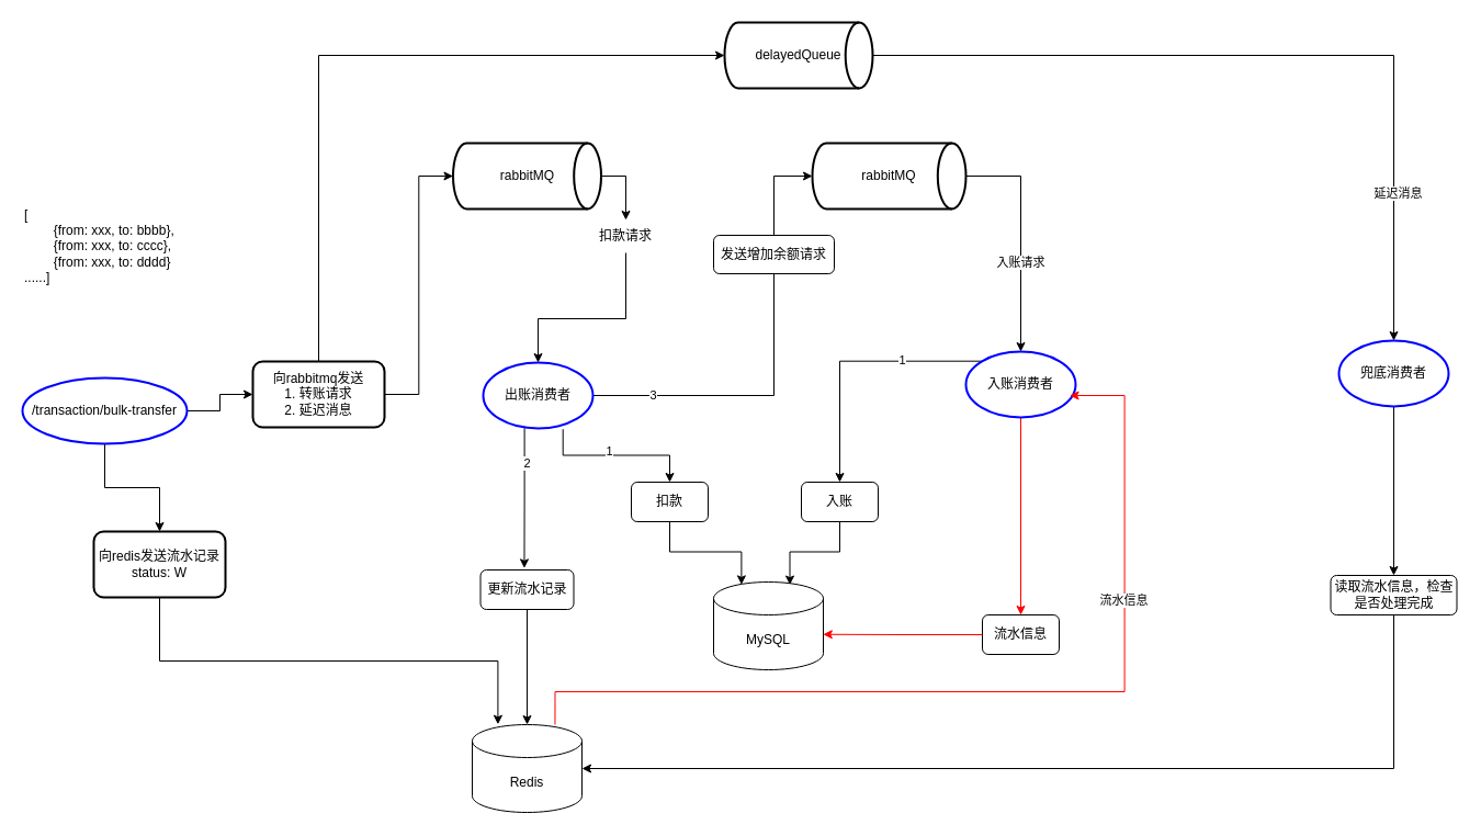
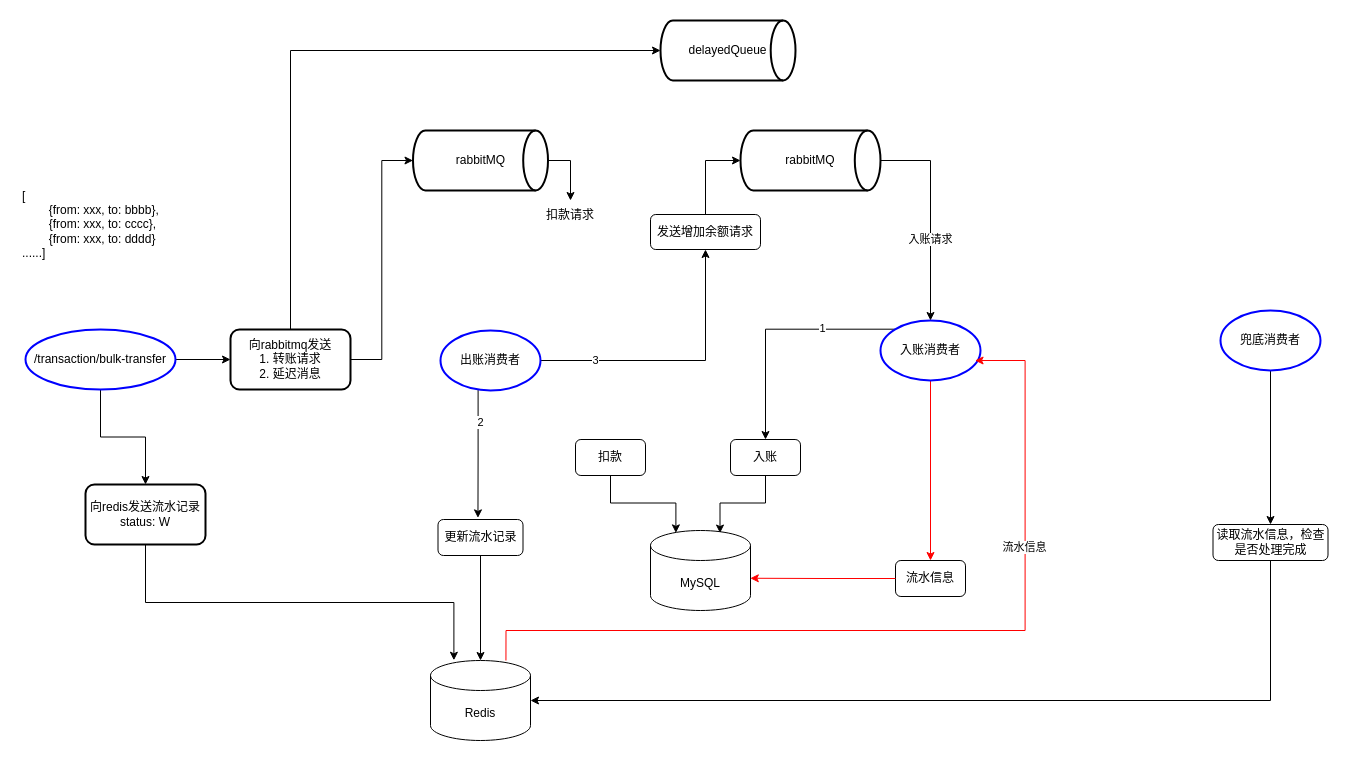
- <mxCell id="46" style="edgeStyle=orthogonalEdgeStyle;rounded=0;orthogonalLoop=1;jettySize=auto;html=1;exitX=1;exitY=0.5;exitDx=0;exitDy=0;exitPerimeter=0;entryX=0.5;entryY=0;entryDx=0;entryDy=0;entryPerimeter=0;" edge="1" parent="1" source="30" target="45"><mxGeometry relative="1" as="geometry" /></mxCell>
- <mxCell id="47" value="延迟消息" style="edgeLabel;html=1;align=center;verticalAlign=middle;resizable=0;points=[];" vertex="1" connectable="0" parent="46"><mxGeometry x="0.634" y="3" relative="1" as="geometry"><mxPoint as="offset" /></mxGeometry></mxCell>
- <mxCell id="17" style="edgeStyle=orthogonalEdgeStyle;rounded=0;orthogonalLoop=1;jettySize=auto;html=1;exitX=1;exitY=0.5;exitDx=0;exitDy=0;exitPerimeter=0;entryX=0.5;entryY=1;entryDx=0;entryDy=0;endArrow=none;" edge="1" parent="1" source="19" target="28"><mxGeometry relative="1" as="geometry" /></mxCell>
+ <mxCell id="17" style="edgeStyle=orthogonalEdgeStyle;rounded=0;orthogonalLoop=1;jettySize=auto;html=1;exitX=1;exitY=0.5;exitDx=0;exitDy=0;exitPerimeter=0;entryX=0.5;entryY=1;entryDx=0;entryDy=0;" edge="1" parent="1" source="19" target="28"><mxGeometry relative="1" as="geometry" /></mxCell>
- <mxCell id="21" style="edgeStyle=orthogonalEdgeStyle;rounded=0;orthogonalLoop=1;jettySize=auto;html=1;exitX=0.5;exitY=1;exitDx=0;exitDy=0;entryX=0.5;entryY=0;entryDx=0;entryDy=0;entryPerimeter=0;" edge="1" parent="1" source="20" target="19"><mxGeometry relative="1" as="geometry"><mxPoint x="520" y="319" as="targetPoint" /><Array as="points"><mxPoint x="570" y="290" /><mxPoint x="490" y="290" /></Array></mxGeometry></mxCell>
- <mxCell id="5" value="/transaction/bulk-transfer" style="strokeWidth=2;html=1;shape=mxgraph.flowchart.start_1;whiteSpace=wrap;strokeColor=#0000FF;" vertex="1" parent="1"><mxGeometry x="20" y="344" width="150" height="60" as="geometry" /></mxCell>
+ <mxCell id="5" value="/transaction/bulk-transfer" style="strokeWidth=2;html=1;shape=mxgraph.flowchart.start_1;whiteSpace=wrap;strokeColor=#0000FF;" vertex="1" parent="1"><mxGeometry x="25" y="329" width="150" height="60" as="geometry" /></mxCell>
- <mxCell id="13" style="edgeStyle=orthogonalEdgeStyle;rounded=0;orthogonalLoop=1;jettySize=auto;html=1;exitX=0.727;exitY=1.012;exitDx=0;exitDy=0;exitPerimeter=0;entryX=0.5;entryY=0;entryDx=0;entryDy=0;" edge="1" parent="1" source="19" target="23"><mxGeometry relative="1" as="geometry" /></mxCell>
- <mxCell id="14" value="1" style="edgeLabel;html=1;align=center;verticalAlign=middle;resizable=0;points=[];" vertex="1" connectable="0" parent="13"><mxGeometry x="-0.088" y="4" relative="1" as="geometry"><mxPoint as="offset" /></mxGeometry></mxCell>
